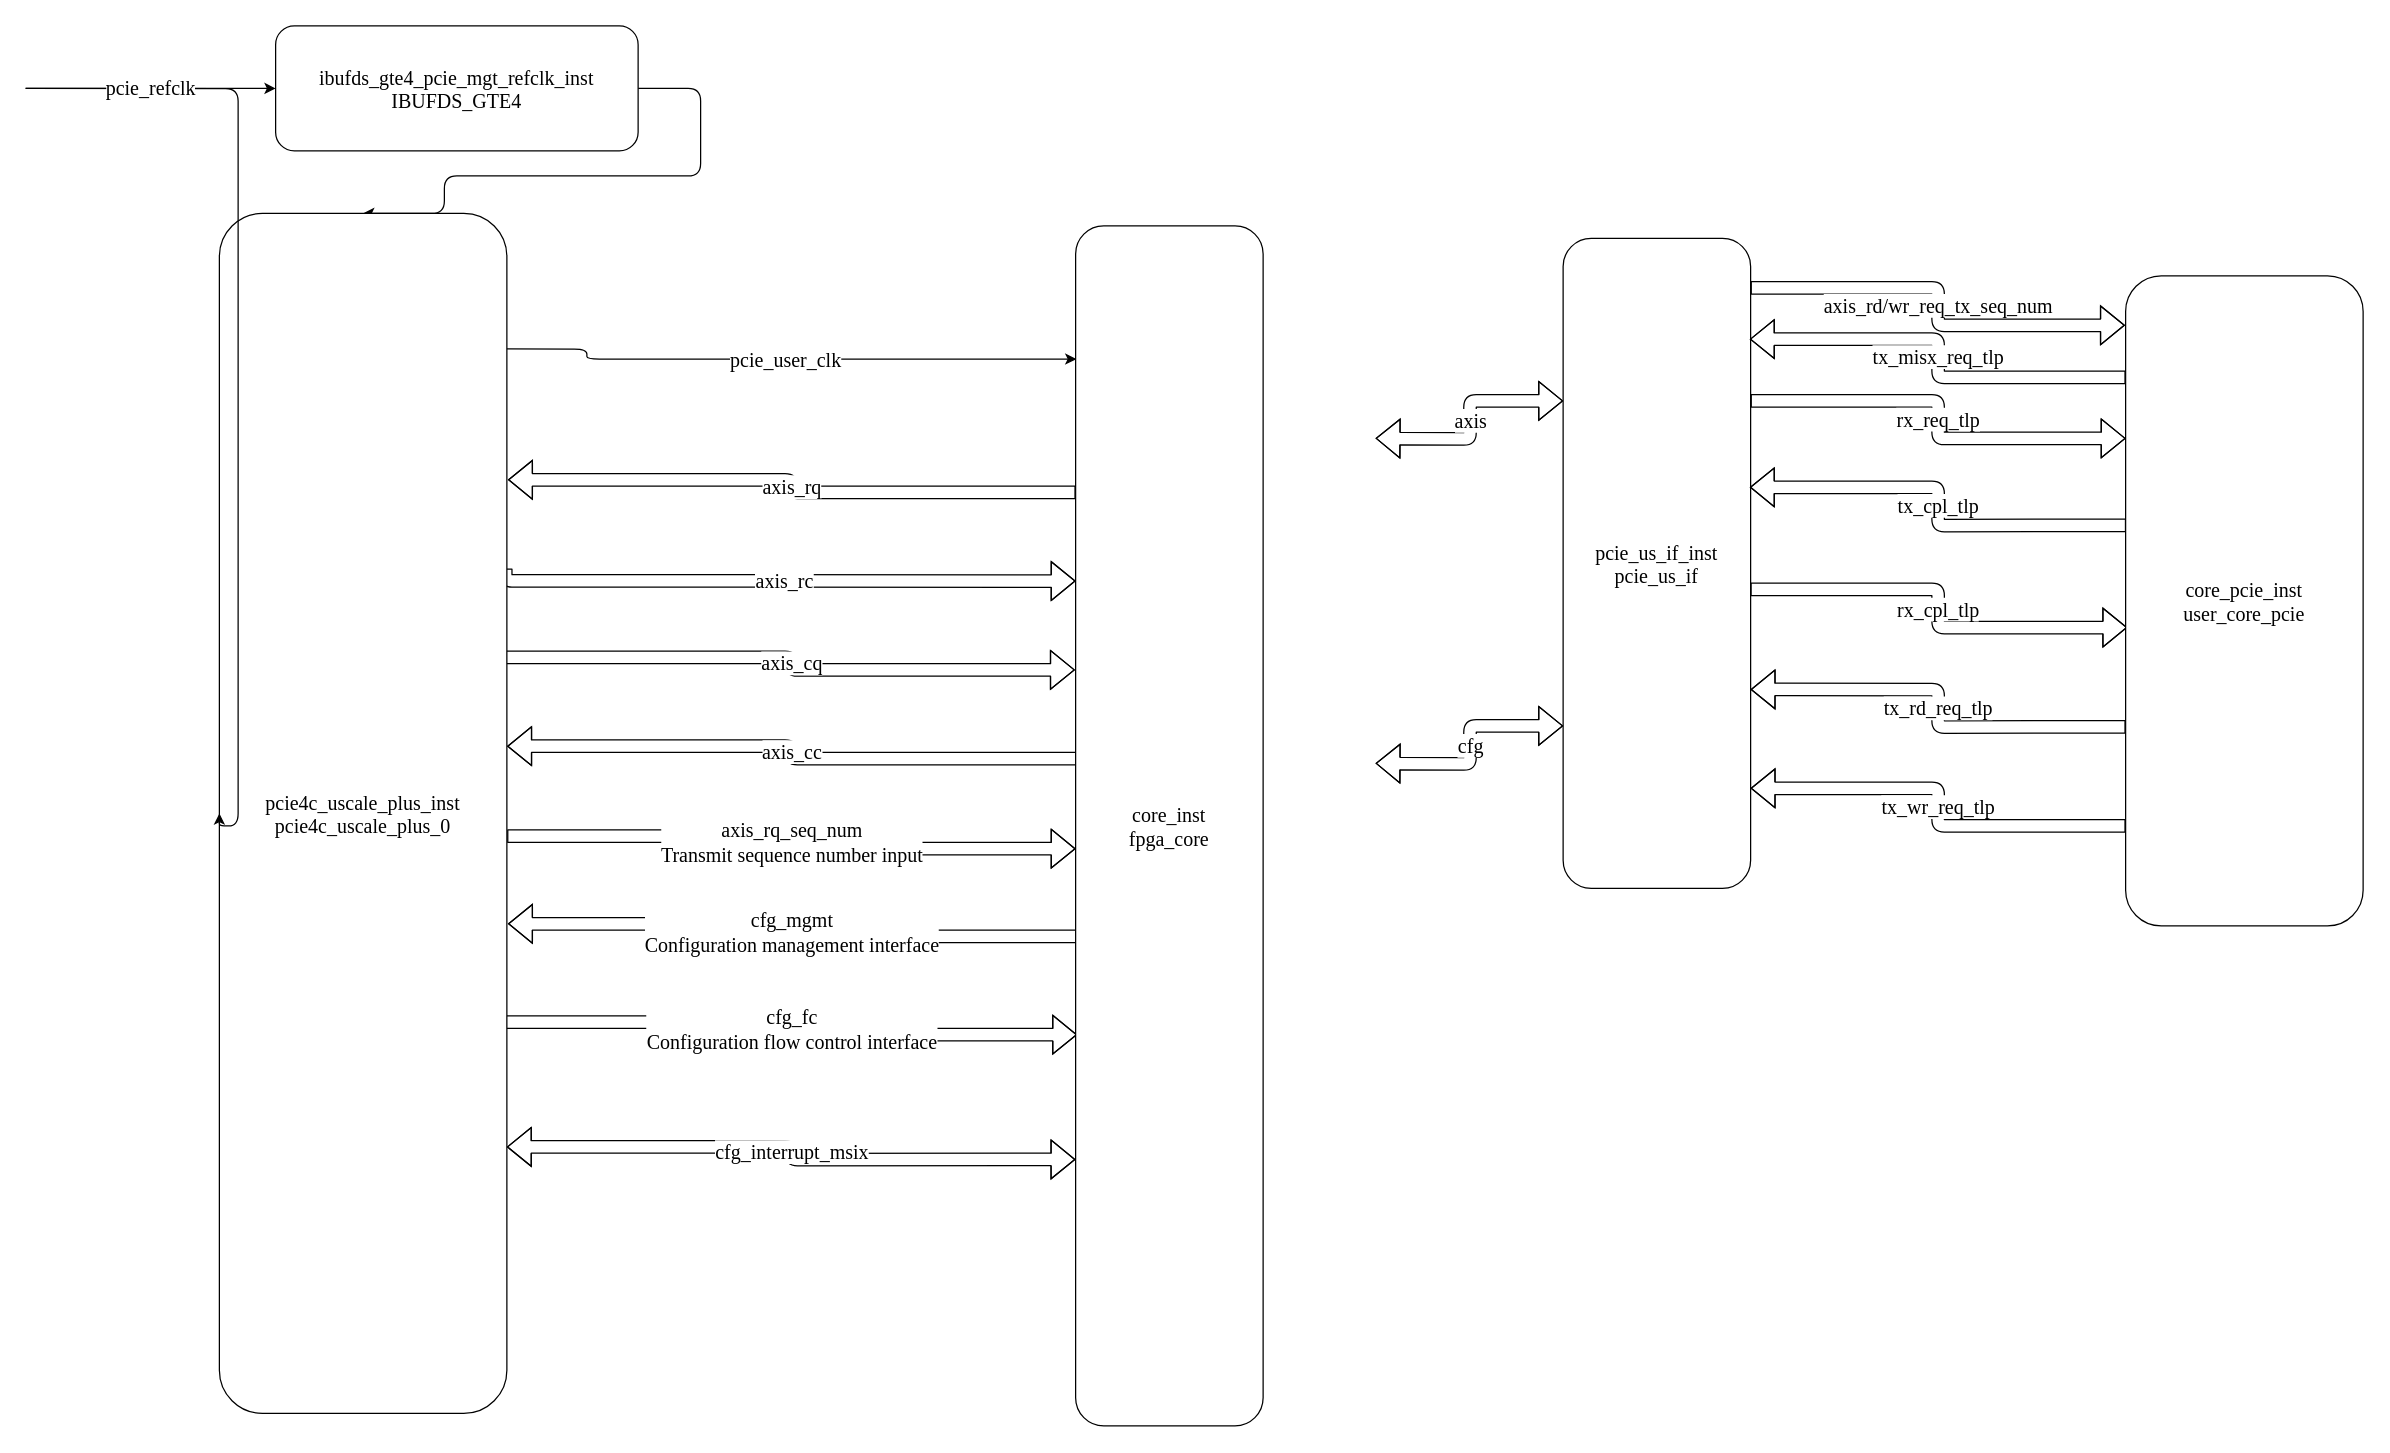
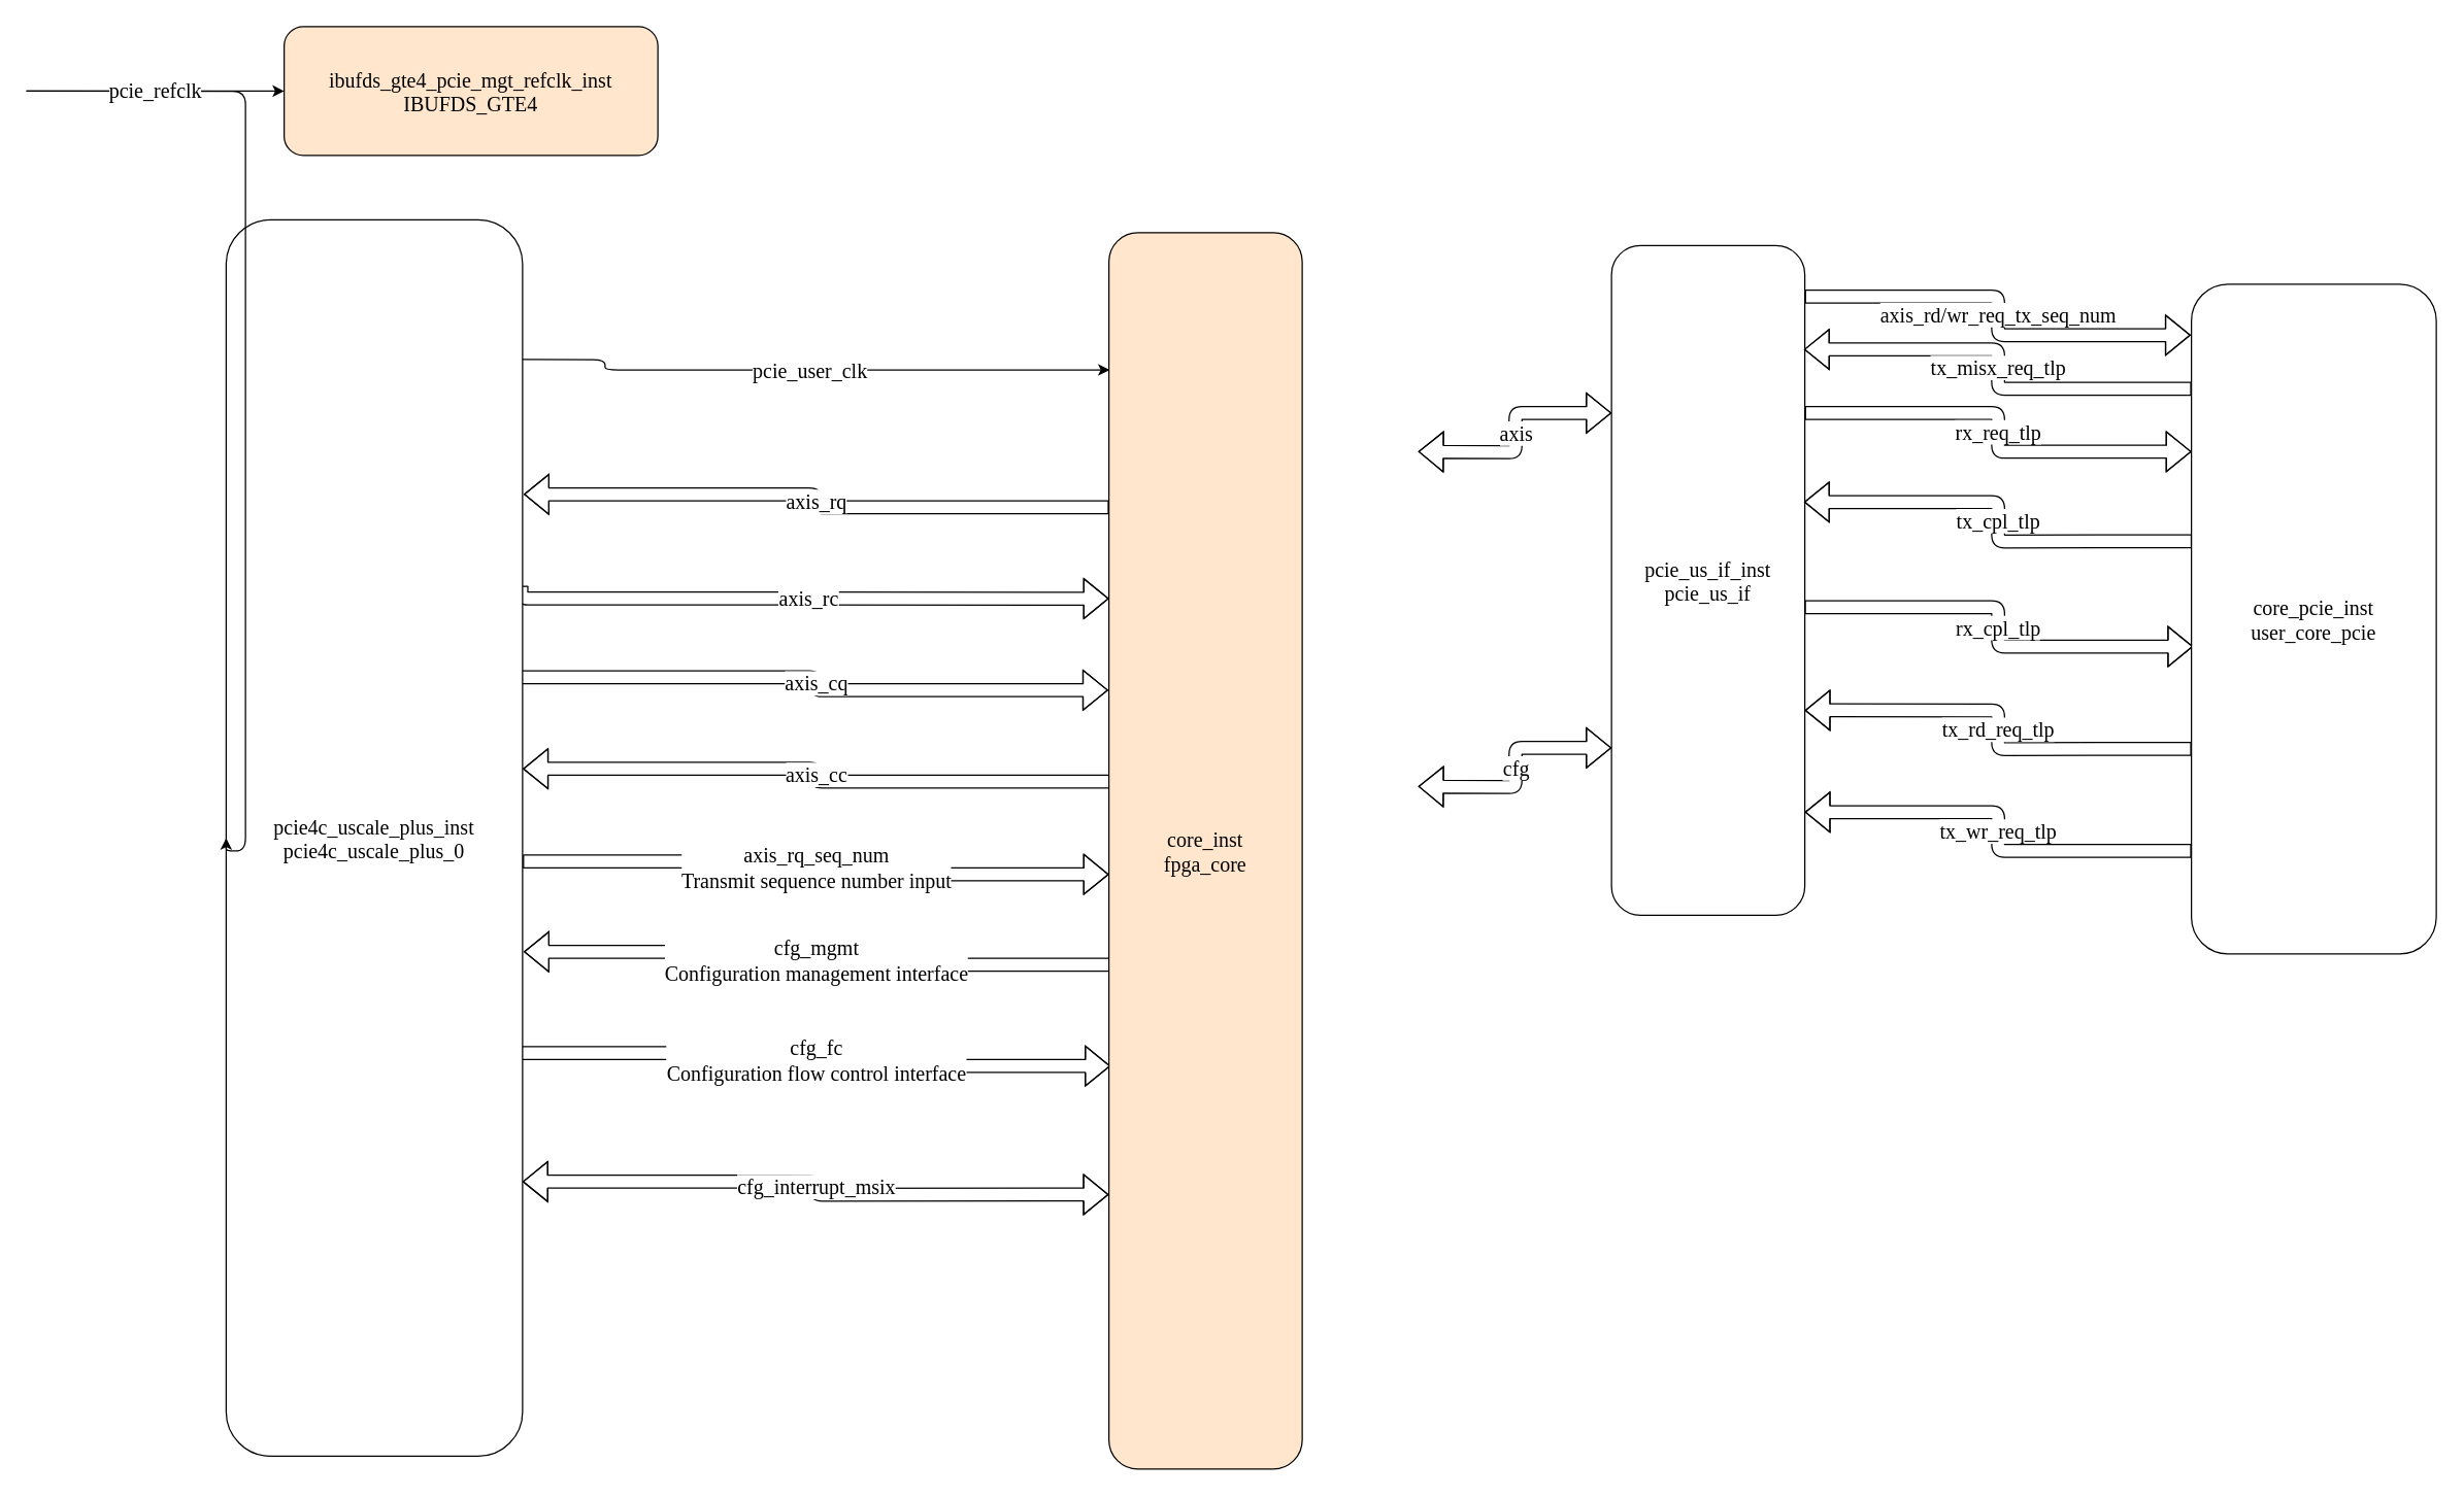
- <mxCell id="3" value="ibufds_gte4_pcie_mgt_refclk_inst&#10;IBUFDS_GTE4" style="rounded=1;fontFamily=Verdana;fontSize=16;fontColor=default;labelBackgroundColor=none;labelBorderColor=none;" parent="1" vertex="1"><mxGeometry x="220" y="20" width="290" height="100" as="geometry" /></mxCell>
+ <mxCell id="3" value="ibufds_gte4_pcie_mgt_refclk_inst&#10;IBUFDS_GTE4" style="rounded=1;fontFamily=Verdana;fontSize=16;fontColor=default;labelBackgroundColor=none;labelBorderColor=none;fillColor=#ffe6cc;" parent="1" vertex="1"><mxGeometry x="220" y="20" width="290" height="100" as="geometry" /></mxCell>
- <mxCell id="2" value="" style="edgeStyle=orthogonalEdgeStyle;html=1;fontFamily=Verdana;fontSize=16;fontColor=default;entryX=0.5;entryY=0;entryDx=0;entryDy=0;exitX=1;exitY=0.5;exitDx=0;exitDy=0;" parent="1" source="3" target="10" edge="1"><mxGeometry relative="1" as="geometry"><mxPoint x="640" y="70" as="targetPoint" /><Array as="points"><mxPoint x="560" y="70" /><mxPoint x="560" y="140" /><mxPoint x="355" y="140" /></Array></mxGeometry></mxCell>
- <mxCell id="14" value="core_inst&#10;fpga_core" style="rounded=1;fontFamily=Verdana;fontSize=16;fontColor=default;labelBackgroundColor=none;labelBorderColor=none;" parent="1" vertex="1"><mxGeometry x="860" y="180" width="150" height="960" as="geometry" /></mxCell>
+ <mxCell id="14" value="core_inst&#10;fpga_core" style="rounded=1;fontFamily=Verdana;fontSize=16;fontColor=default;labelBackgroundColor=none;labelBorderColor=none;fillColor=#ffe6cc;" parent="1" vertex="1"><mxGeometry x="860" y="180" width="150" height="960" as="geometry" /></mxCell>
